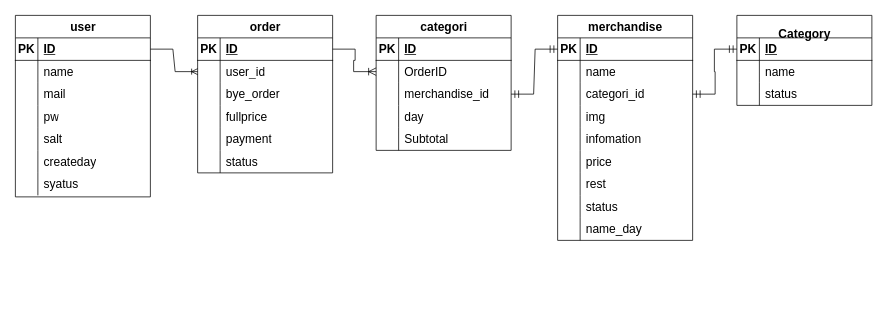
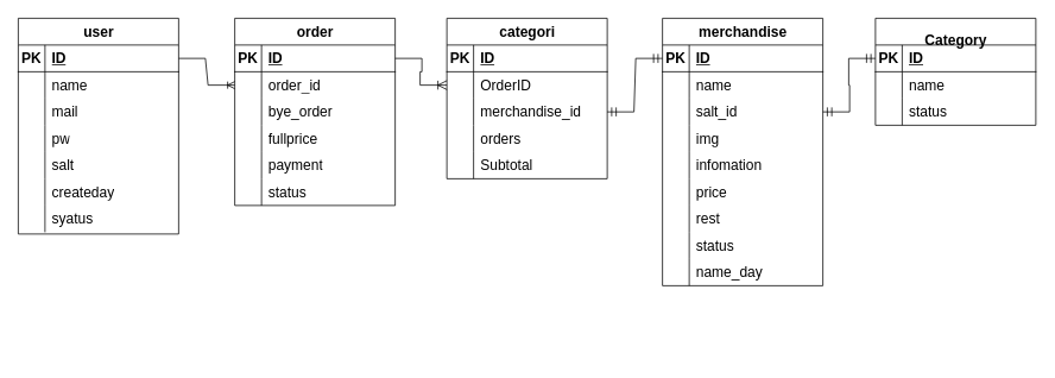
- <mxCell id="30" value="user_id" style="shape=partialRectangle;connectable=0;fillColor=none;top=0;left=0;bottom=0;right=0;align=left;spacingLeft=6;overflow=hidden;whiteSpace=wrap;html=1;fontSize=16;" vertex="1" parent="28"><mxGeometry x="30" width="150" height="30" as="geometry"><mxRectangle width="150" height="30" as="alternateBounds" /></mxGeometry></mxCell>
+ <mxCell id="30" value="order_id" style="shape=partialRectangle;connectable=0;fillColor=none;top=0;left=0;bottom=0;right=0;align=left;spacingLeft=6;overflow=hidden;whiteSpace=wrap;html=1;fontSize=16;" vertex="1" parent="28"><mxGeometry x="30" width="150" height="30" as="geometry"><mxRectangle width="150" height="30" as="alternateBounds" /></mxGeometry></mxCell>
- <mxCell id="78" value="categori_id" style="shape=partialRectangle;connectable=0;fillColor=none;top=0;left=0;bottom=0;right=0;align=left;spacingLeft=6;overflow=hidden;whiteSpace=wrap;html=1;fontSize=16;" vertex="1" parent="76"><mxGeometry x="30" width="150" height="30" as="geometry"><mxRectangle width="150" height="30" as="alternateBounds" /></mxGeometry></mxCell>
+ <mxCell id="78" value="salt_id" style="shape=partialRectangle;connectable=0;fillColor=none;top=0;left=0;bottom=0;right=0;align=left;spacingLeft=6;overflow=hidden;whiteSpace=wrap;html=1;fontSize=16;" vertex="1" parent="76"><mxGeometry x="30" width="150" height="30" as="geometry"><mxRectangle width="150" height="30" as="alternateBounds" /></mxGeometry></mxCell>
- <mxCell id="55" value="day" style="shape=partialRectangle;connectable=0;fillColor=none;top=0;left=0;bottom=0;right=0;align=left;spacingLeft=6;overflow=hidden;whiteSpace=wrap;html=1;fontSize=16;" vertex="1" parent="53"><mxGeometry x="30" width="150" height="30" as="geometry"><mxRectangle width="150" height="30" as="alternateBounds" /></mxGeometry></mxCell>
+ <mxCell id="55" value="orders" style="shape=partialRectangle;connectable=0;fillColor=none;top=0;left=0;bottom=0;right=0;align=left;spacingLeft=6;overflow=hidden;whiteSpace=wrap;html=1;fontSize=16;" vertex="1" parent="53"><mxGeometry x="30" width="150" height="30" as="geometry"><mxRectangle width="150" height="30" as="alternateBounds" /></mxGeometry></mxCell>
